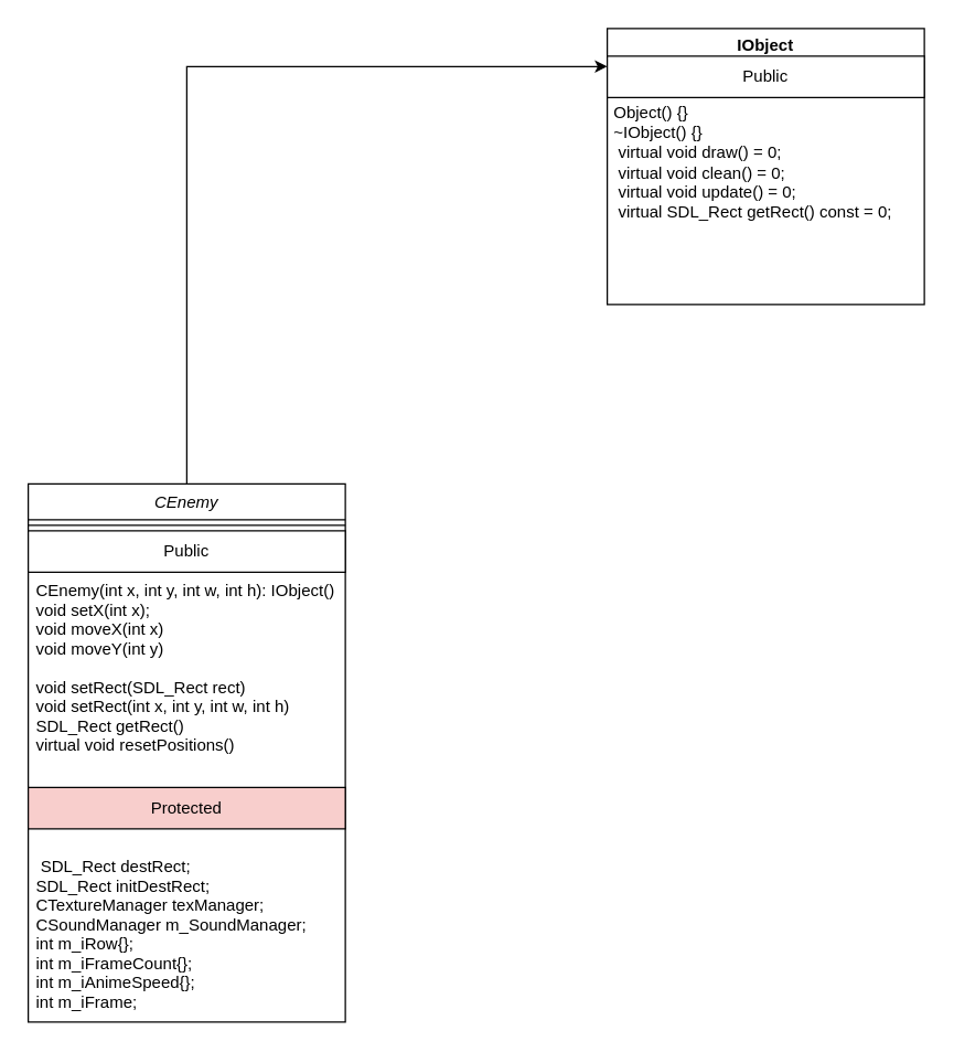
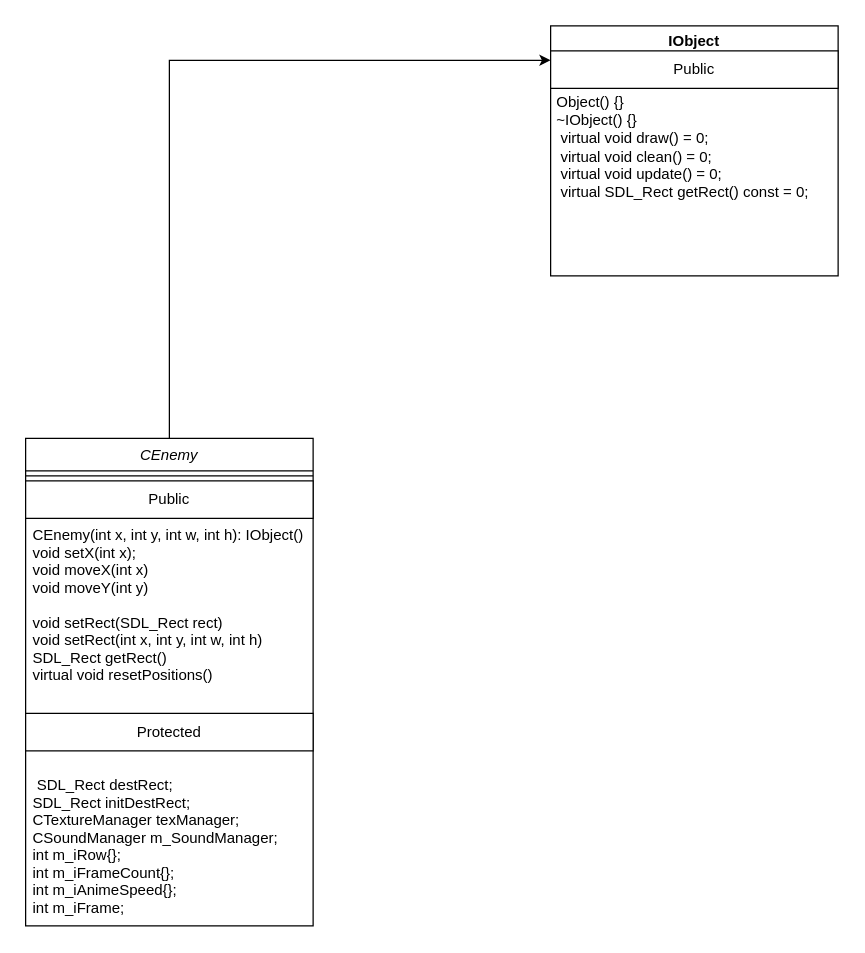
- <mxCell id="7" value="Protected" style="rounded=0;whiteSpace=wrap;html=1;fillColor=#f8cecc;" vertex="1" parent="3"><mxGeometry y="220" width="230" height="30" as="geometry" /></mxCell>
+ <mxCell id="7" value="Protected" style="rounded=0;whiteSpace=wrap;html=1;" vertex="1" parent="3"><mxGeometry y="220" width="230" height="30" as="geometry" /></mxCell>
